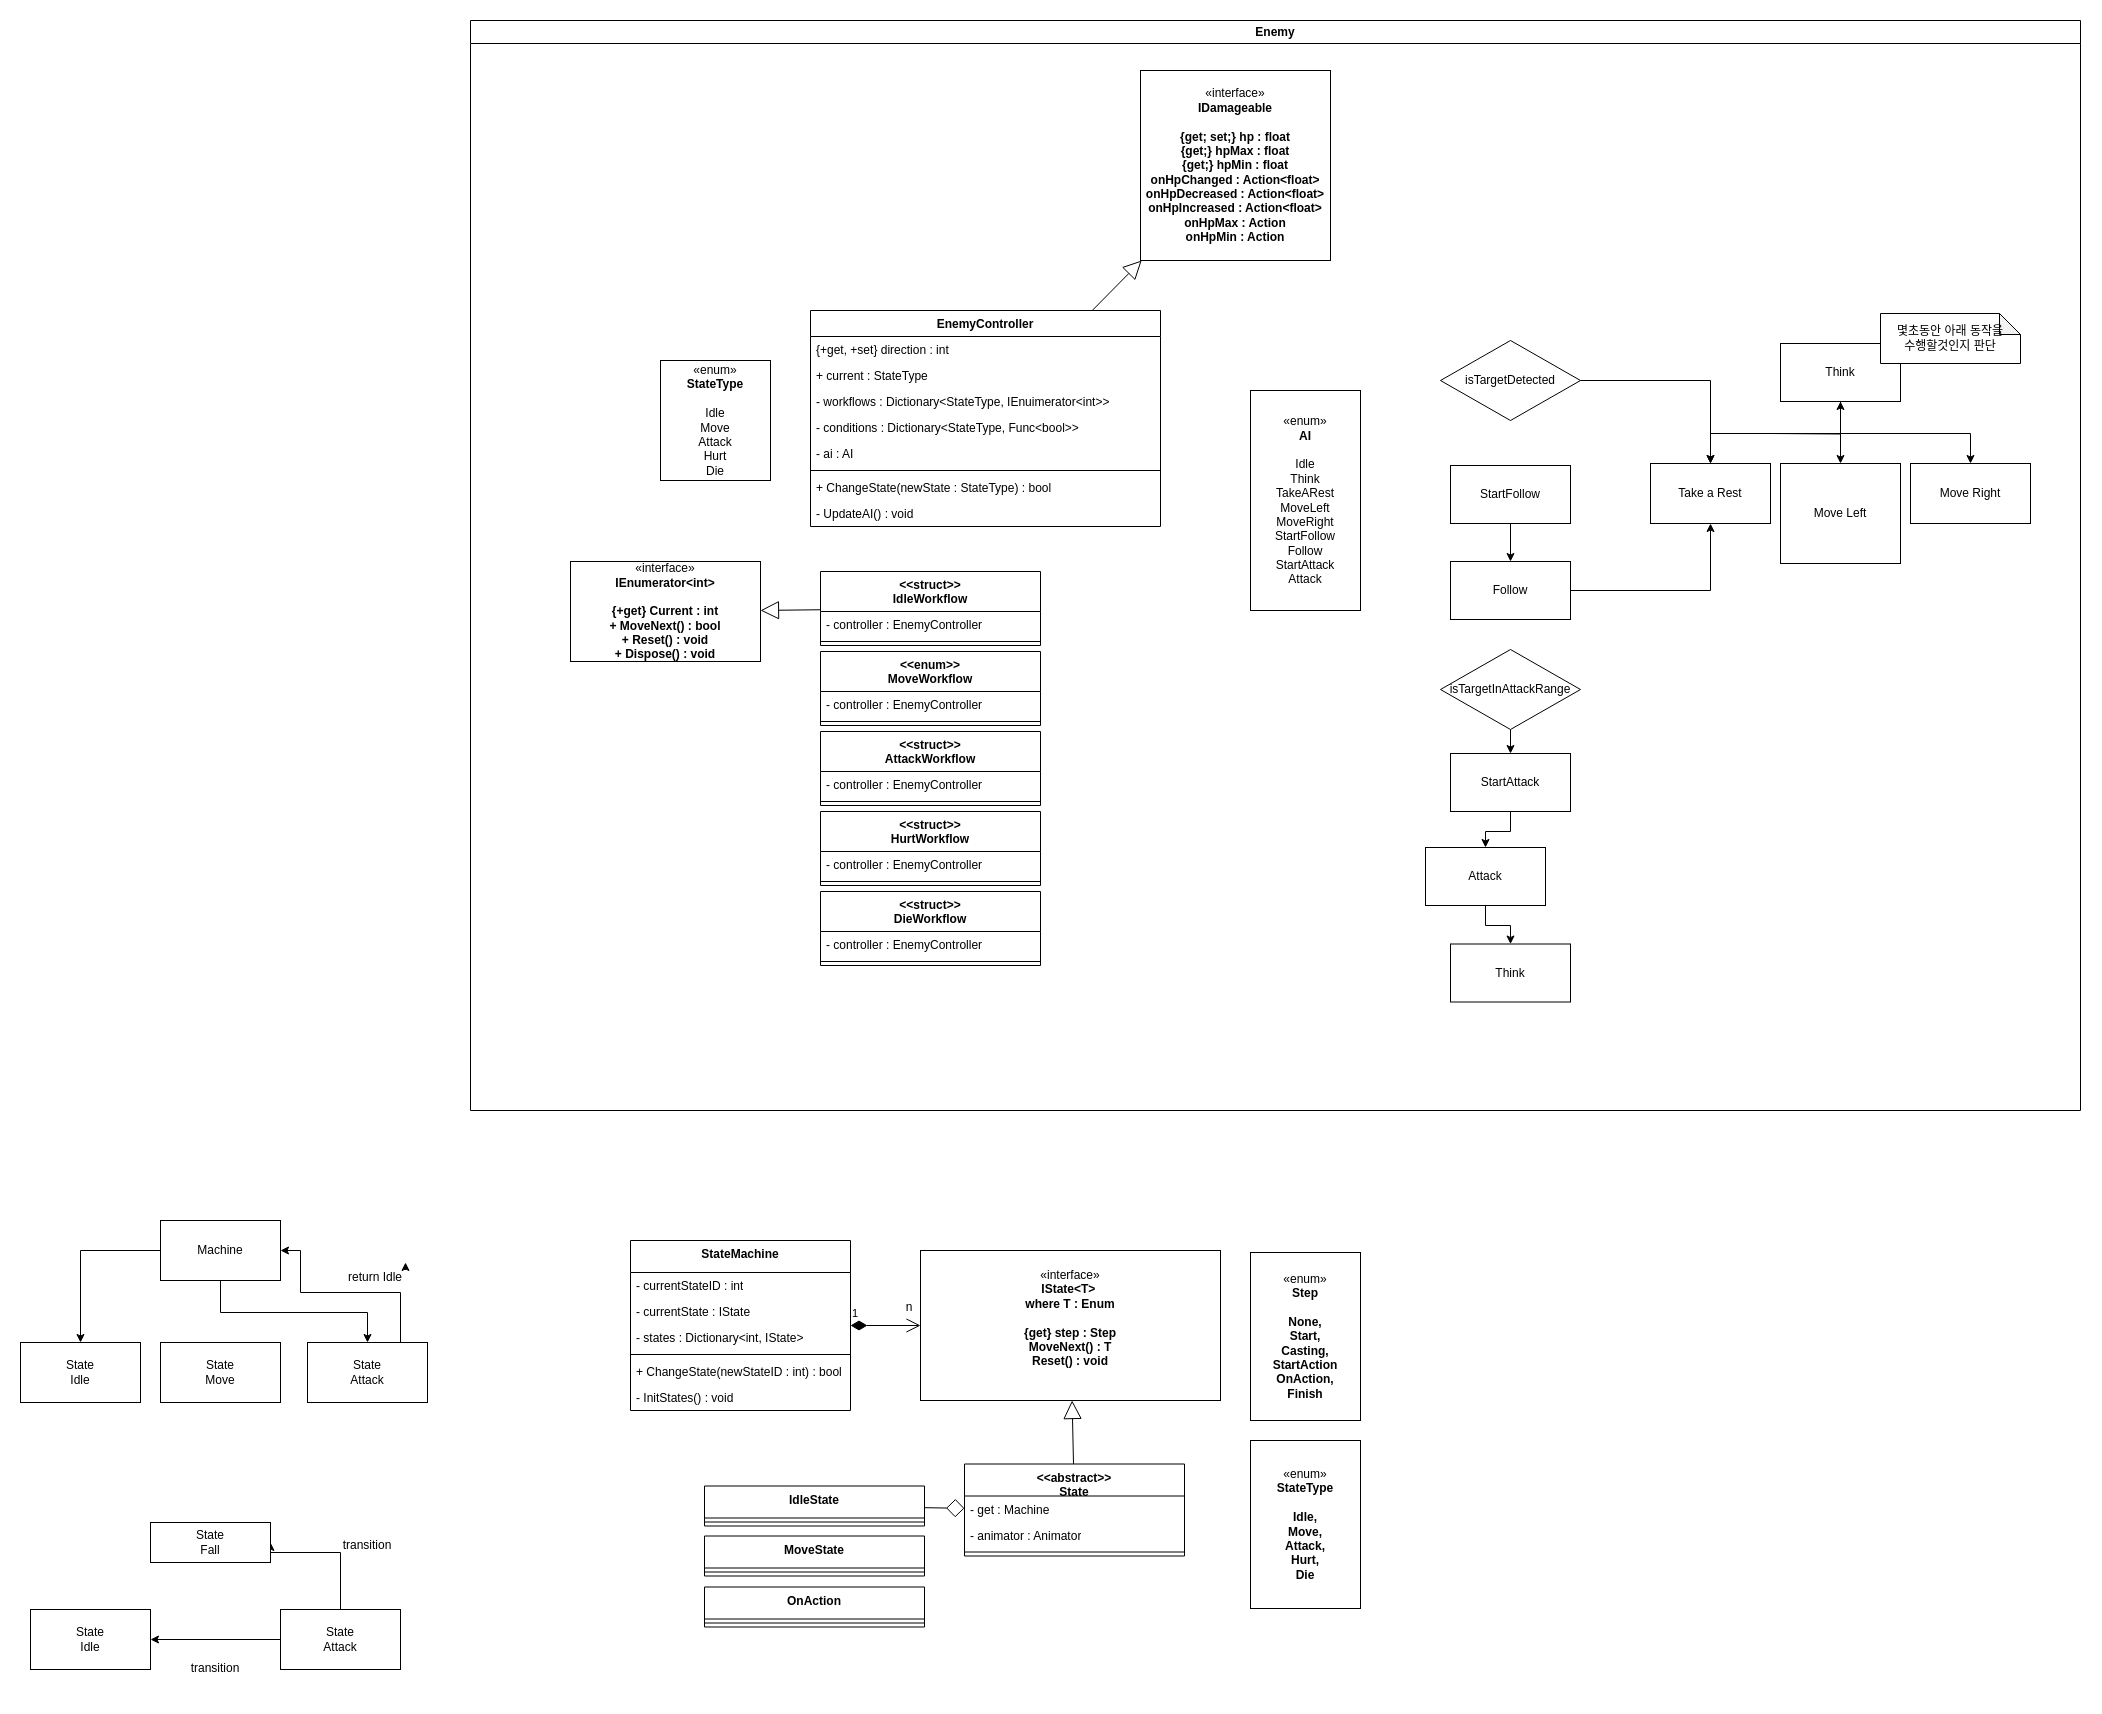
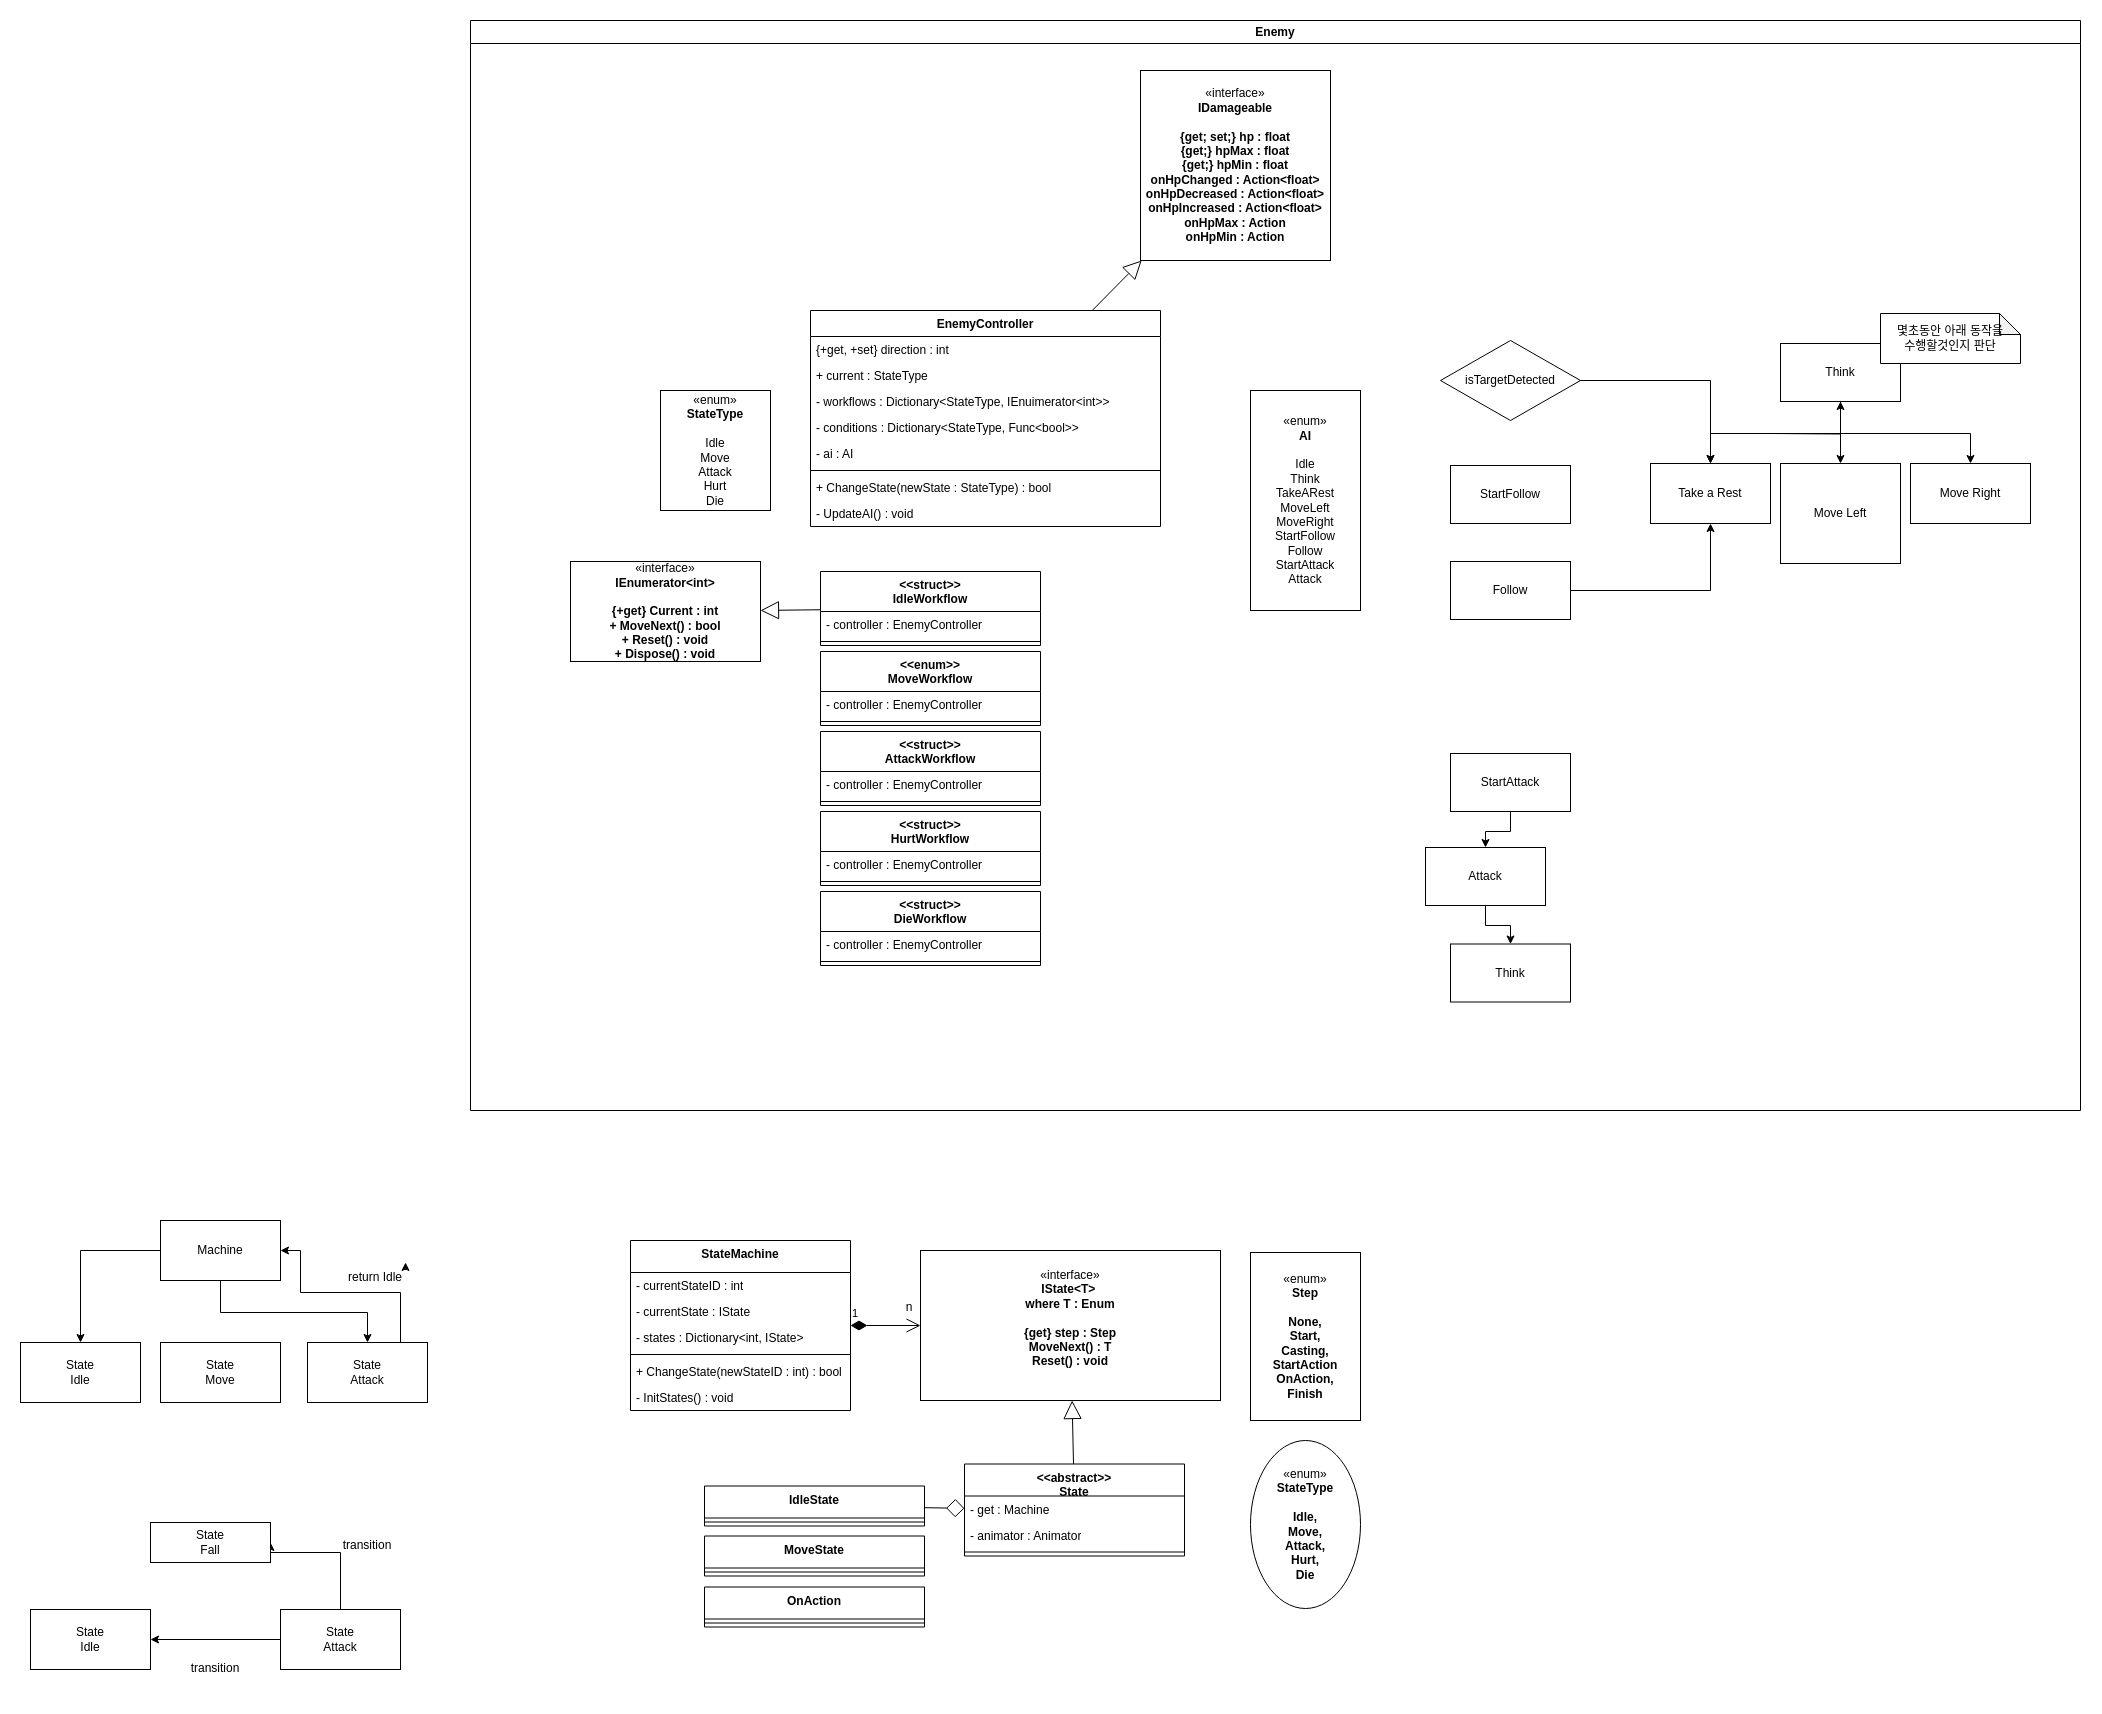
- <mxCell id="54" value="«enum»&lt;br&gt;&lt;b&gt;StateType&lt;br&gt;&lt;/b&gt;&lt;br&gt;Idle&lt;br&gt;Move&lt;br&gt;Attack&lt;br&gt;Hurt&lt;br&gt;Die" style="html=1;whiteSpace=wrap;" parent="36" vertex="1"><mxGeometry x="190" y="340" width="110" height="120" as="geometry" /></mxCell>
+ <mxCell id="54" value="«enum»&lt;br&gt;&lt;b&gt;StateType&lt;br&gt;&lt;/b&gt;&lt;br&gt;Idle&lt;br&gt;Move&lt;br&gt;Attack&lt;br&gt;Hurt&lt;br&gt;Die" style="html=1;whiteSpace=wrap;" parent="36" vertex="1"><mxGeometry x="190" y="370" width="110" height="120" as="geometry" /></mxCell>
- <mxCell id="22" style="edgeStyle=orthogonalEdgeStyle;rounded=0;orthogonalLoop=1;jettySize=auto;html=1;entryX=0.5;entryY=0;entryDx=0;entryDy=0;" parent="1" source="23" target="25" edge="1"><mxGeometry relative="1" as="geometry" /></mxCell>
- <mxCell id="27" value="isTargetInAttackRange" style="rhombus;whiteSpace=wrap;html=1;" parent="1" vertex="1"><mxGeometry x="1440" y="649" width="140" height="80" as="geometry" /></mxCell>
- <mxCell id="26" style="edgeStyle=orthogonalEdgeStyle;rounded=0;orthogonalLoop=1;jettySize=auto;html=1;entryX=0.5;entryY=0;entryDx=0;entryDy=0;" parent="1" source="27" target="29" edge="1"><mxGeometry relative="1" as="geometry" /></mxCell>
- <mxCell id="94" value="«enum»&lt;br&gt;&lt;b&gt;StateType&lt;br&gt;&lt;br&gt;Idle,&lt;br&gt;Move,&lt;br&gt;Attack,&lt;br&gt;Hurt,&lt;br&gt;Die&lt;br&gt;&lt;/b&gt;" style="html=1;whiteSpace=wrap;" vertex="1" parent="1"><mxGeometry x="1250" y="1440" width="110" height="168" as="geometry" /></mxCell>
+ <mxCell id="94" value="«enum»&lt;br&gt;&lt;b&gt;StateType&lt;br&gt;&lt;br&gt;Idle,&lt;br&gt;Move,&lt;br&gt;Attack,&lt;br&gt;Hurt,&lt;br&gt;Die&lt;br&gt;&lt;/b&gt;" style="ellipse;html=1;whiteSpace=wrap;" vertex="1" parent="1"><mxGeometry x="1250" y="1440" width="110" height="168" as="geometry" /></mxCell>
